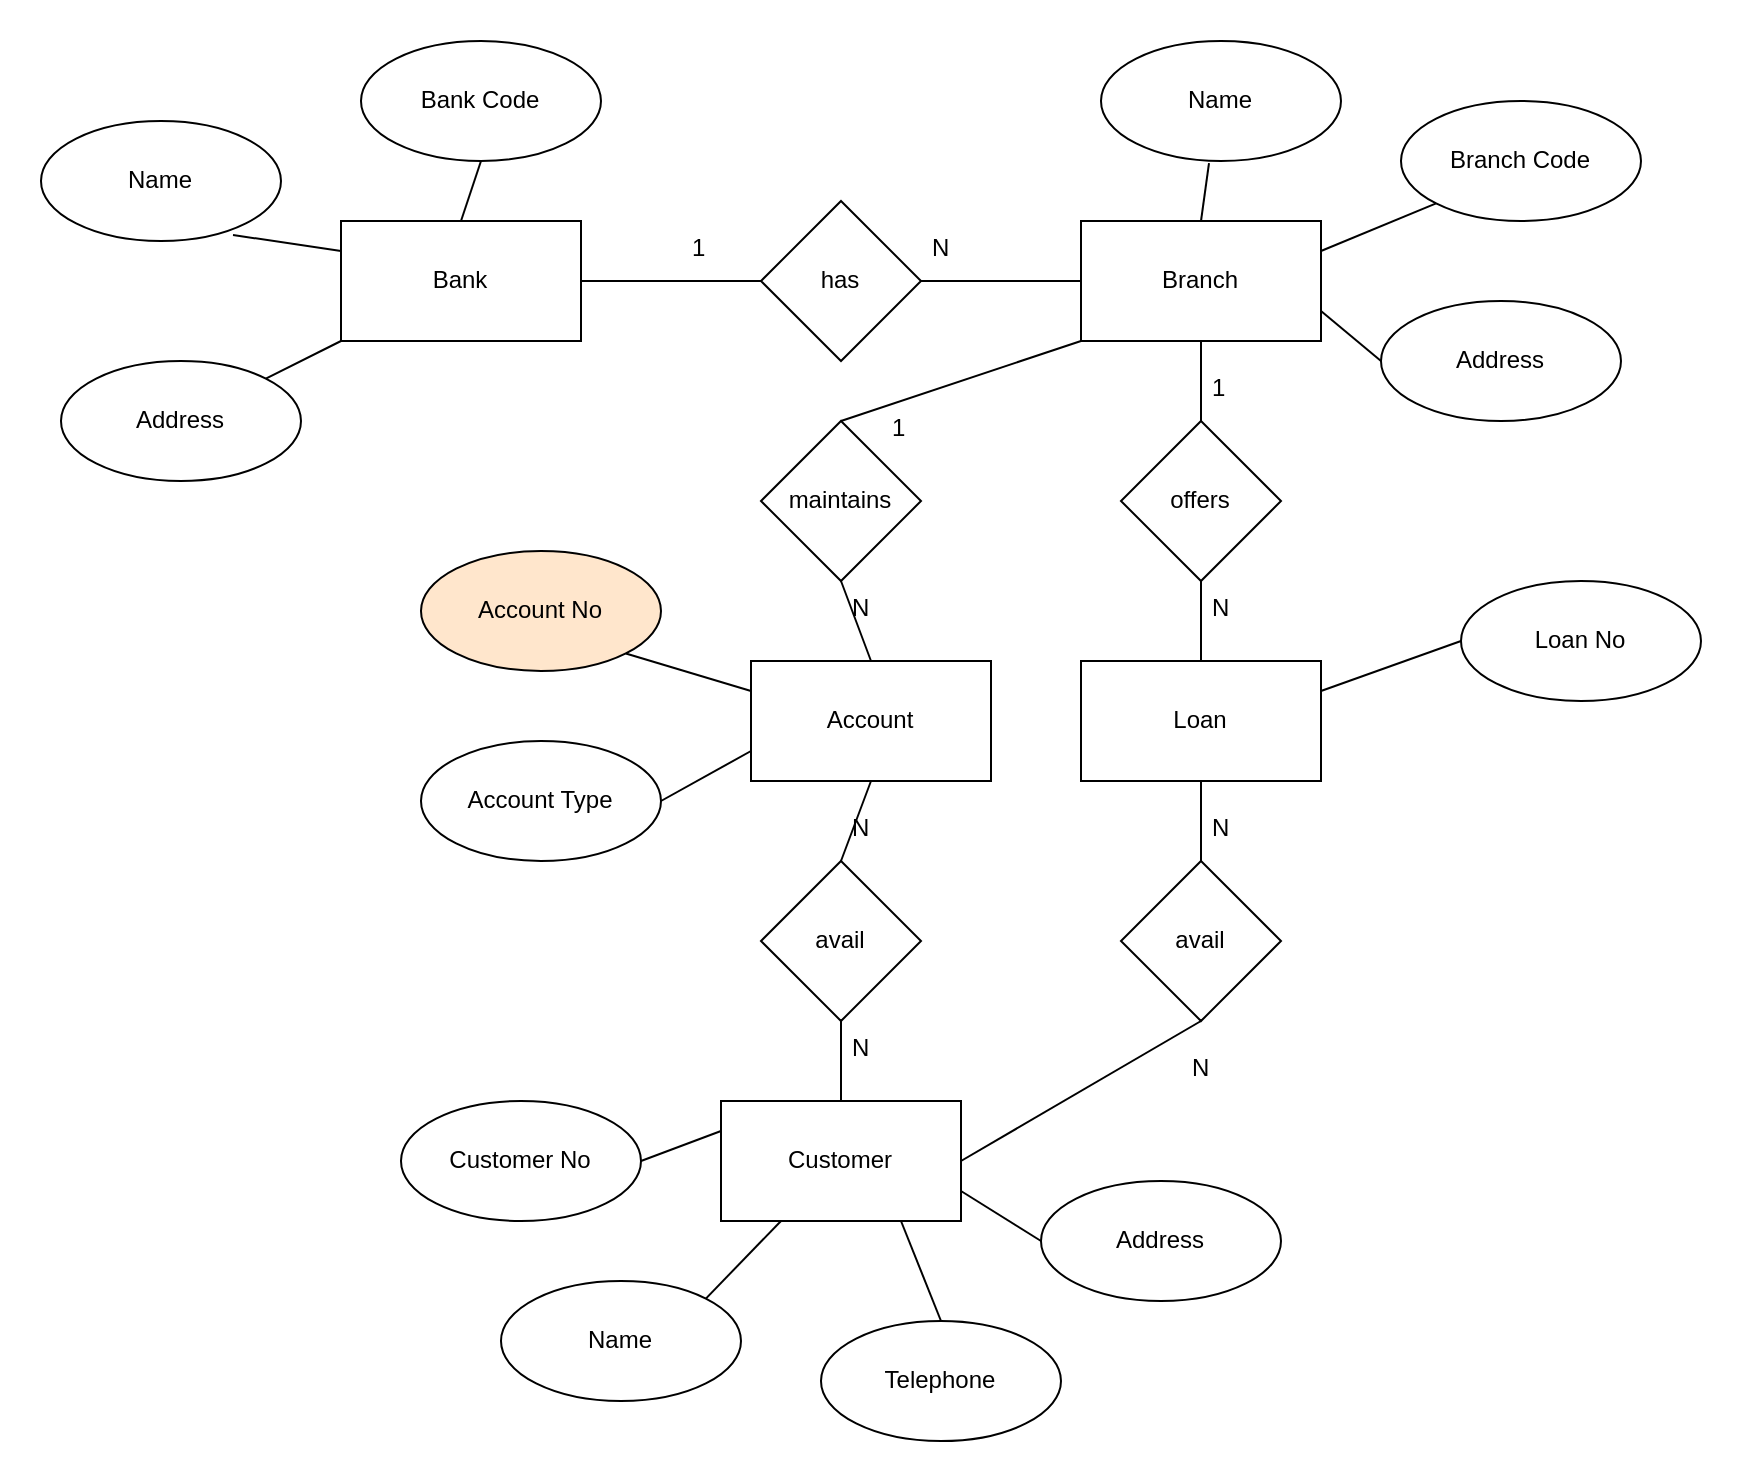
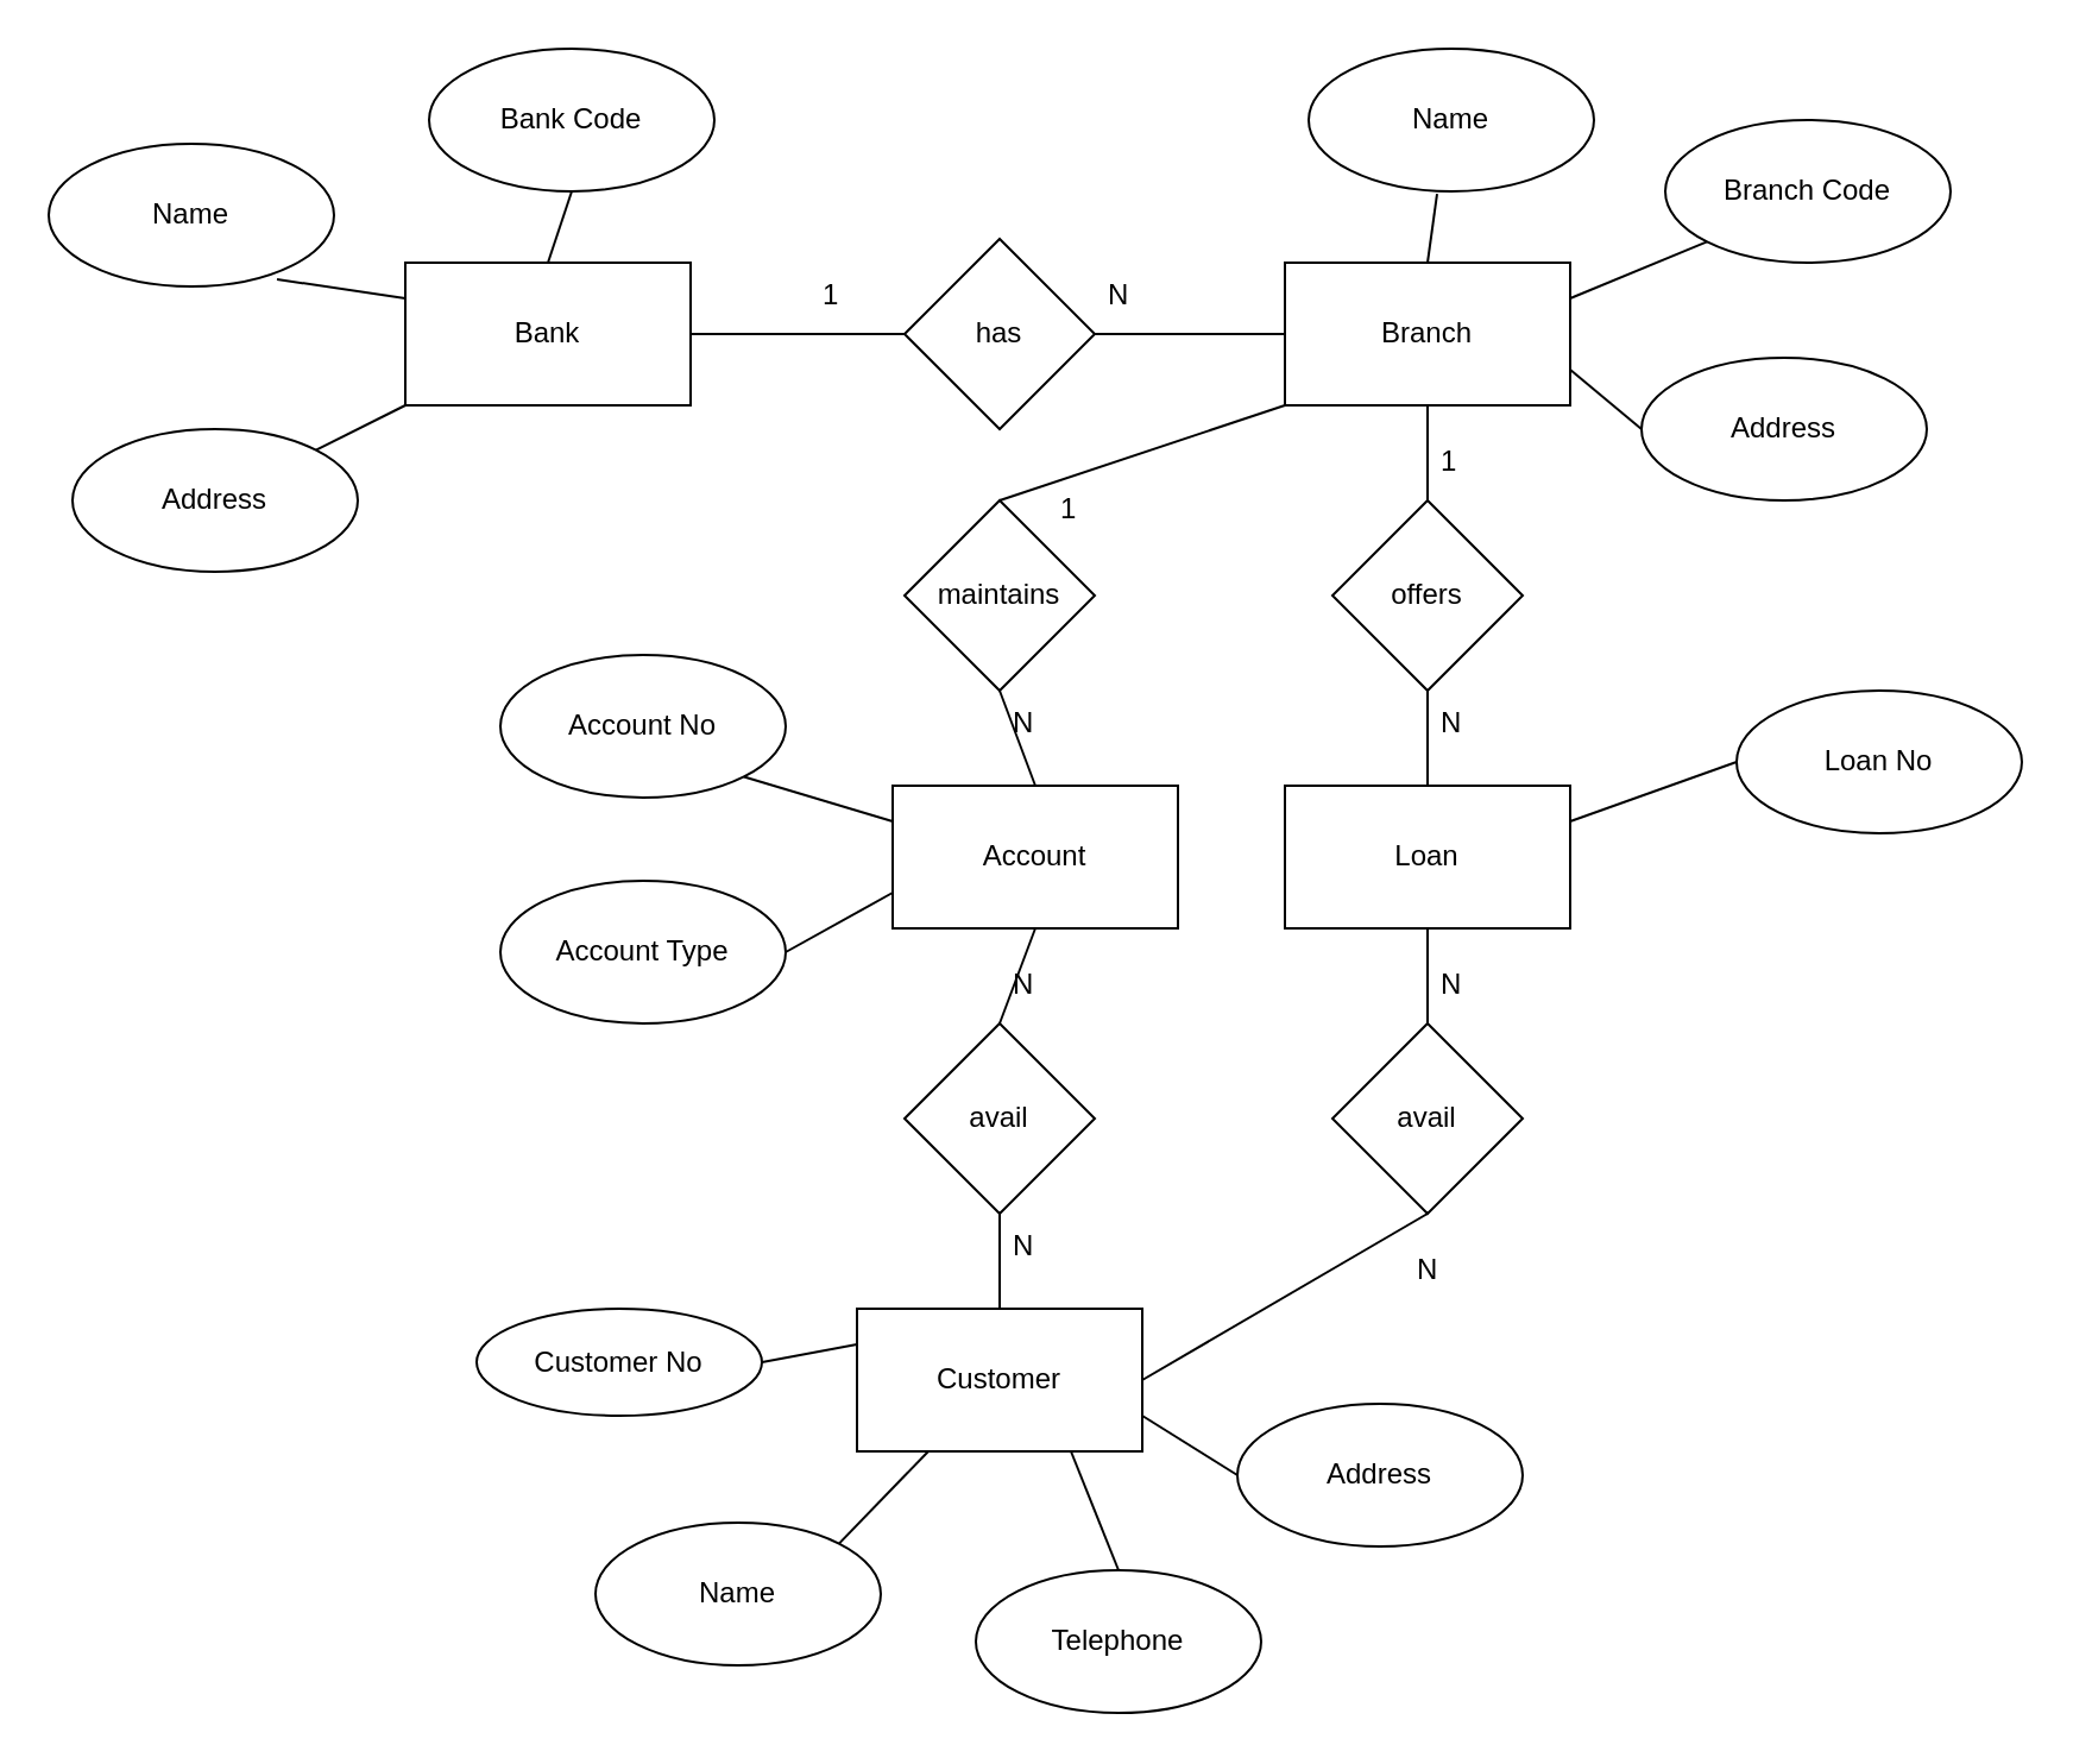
- <mxCell id="36" value="Account No" style="ellipse;whiteSpace=wrap;html=1;fillColor=#ffe6cc;" vertex="1" parent="1"><mxGeometry x="210" y="275" width="120" height="60" as="geometry" /></mxCell>
+ <mxCell id="36" value="Account No" style="ellipse;whiteSpace=wrap;html=1;" vertex="1" parent="1"><mxGeometry x="210" y="275" width="120" height="60" as="geometry" /></mxCell>
- <mxCell id="38" value="Customer No" style="ellipse;whiteSpace=wrap;html=1;" vertex="1" parent="1"><mxGeometry x="200" y="550" width="120" height="60" as="geometry" /></mxCell>
+ <mxCell id="38" value="Customer No" style="ellipse;whiteSpace=wrap;html=1;" vertex="1" parent="1"><mxGeometry x="200" y="550" width="120" height="45" as="geometry" /></mxCell>
